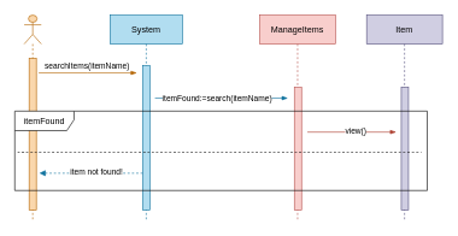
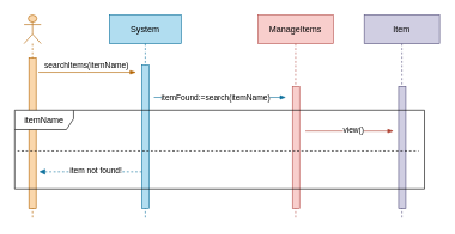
- <mxCell id="19" value="itemFound" style="shape=umlFrame;whiteSpace=wrap;html=1;pointerEvents=0;width=82;height=27;movable=1;resizable=1;rotatable=1;deletable=1;editable=1;locked=0;connectable=1;" parent="2" vertex="1"><mxGeometry y="133" width="571" height="110" as="geometry" /></mxCell>
+ <mxCell id="19" value="itemName" style="shape=umlFrame;whiteSpace=wrap;html=1;pointerEvents=0;width=82;height=27;movable=1;resizable=1;rotatable=1;deletable=1;editable=1;locked=0;connectable=1;" parent="2" vertex="1"><mxGeometry y="133" width="571" height="110" as="geometry" /></mxCell>
